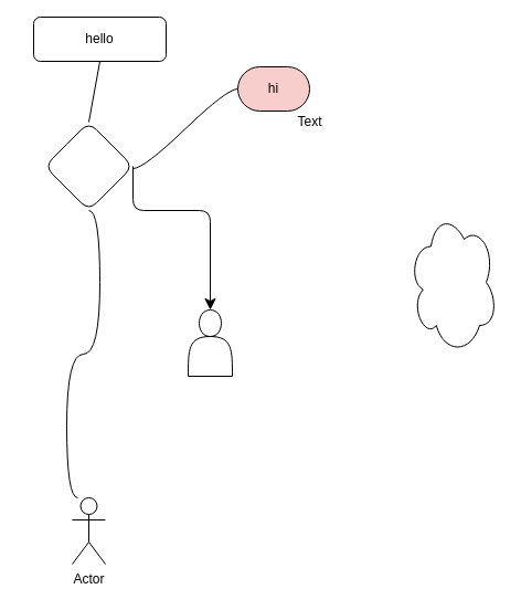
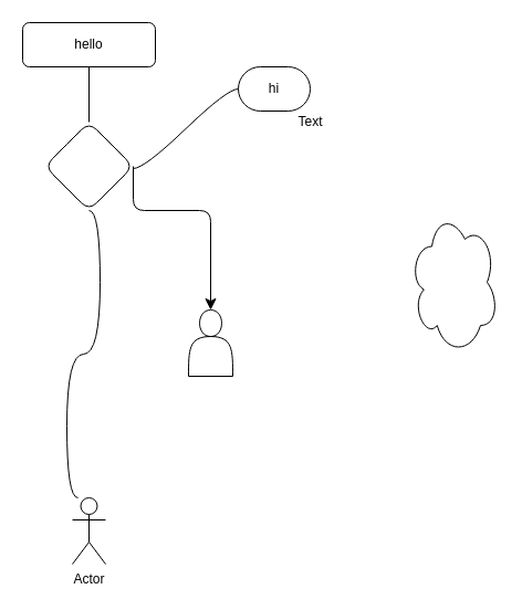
- <mxCell id="2" value="hello" style="rounded=1;whiteSpace=wrap;html=1;" parent="1" vertex="1"><mxGeometry x="30" y="15" width="120" height="40" as="geometry" /></mxCell>
+ <mxCell id="2" value="hello" style="rounded=1;whiteSpace=wrap;html=1;" parent="1" vertex="1"><mxGeometry x="20" y="20" width="120" height="40" as="geometry" /></mxCell>
- <mxCell id="7" value="hi" style="whiteSpace=wrap;html=1;rounded=1;arcSize=50;align=center;verticalAlign=middle;strokeWidth=1;autosize=1;spacing=4;treeFolding=1;treeMoving=1;newEdgeStyle={&quot;edgeStyle&quot;:&quot;entityRelationEdgeStyle&quot;,&quot;startArrow&quot;:&quot;none&quot;,&quot;endArrow&quot;:&quot;none&quot;,&quot;segment&quot;:10,&quot;curved&quot;:1,&quot;sourcePerimeterSpacing&quot;:0,&quot;targetPerimeterSpacing&quot;:0};fillColor=#f8cecc;" parent="1" vertex="1"><mxGeometry x="215" y="60" width="65" height="40" as="geometry" /></mxCell>
+ <mxCell id="7" value="hi" style="whiteSpace=wrap;html=1;rounded=1;arcSize=50;align=center;verticalAlign=middle;strokeWidth=1;autosize=1;spacing=4;treeFolding=1;treeMoving=1;newEdgeStyle={&quot;edgeStyle&quot;:&quot;entityRelationEdgeStyle&quot;,&quot;startArrow&quot;:&quot;none&quot;,&quot;endArrow&quot;:&quot;none&quot;,&quot;segment&quot;:10,&quot;curved&quot;:1,&quot;sourcePerimeterSpacing&quot;:0,&quot;targetPerimeterSpacing&quot;:0};" parent="1" vertex="1"><mxGeometry x="215" y="60" width="65" height="40" as="geometry" /></mxCell>
